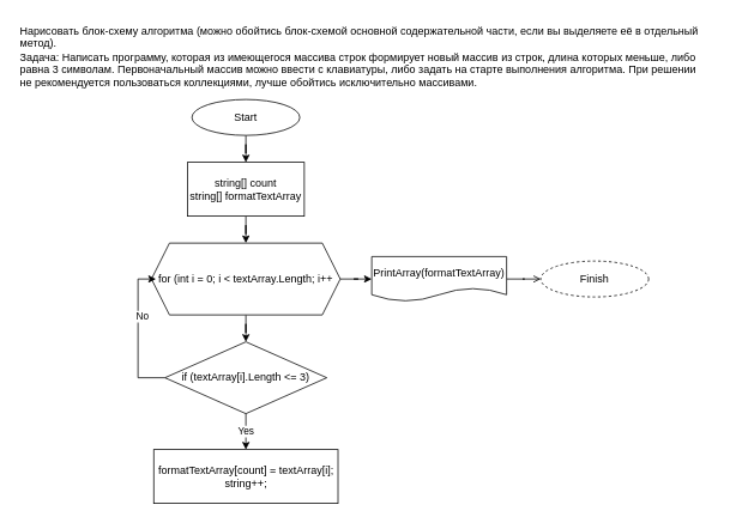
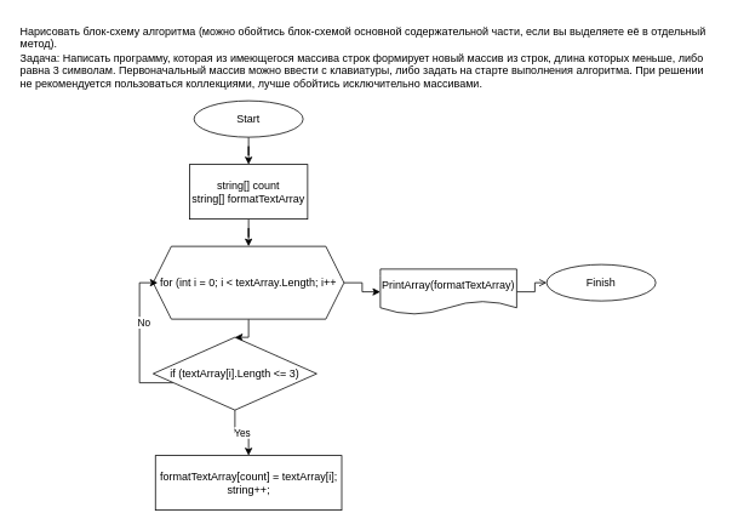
- <mxCell id="16" value="PrintArray(formatTextArray)" style="shape=document;whiteSpace=wrap;html=1;boundedLbl=1;" vertex="1" parent="1"><mxGeometry x="413" y="285" width="150" height="50" as="geometry" /></mxCell>
+ <mxCell id="16" value="PrintArray(formatTextArray)" style="shape=document;whiteSpace=wrap;html=1;boundedLbl=1;" vertex="1" parent="1"><mxGeometry x="418" y="295" width="150" height="50" as="geometry" /></mxCell>
- <mxCell id="17" value="Finish" style="ellipse;whiteSpace=wrap;html=1;dashed=1;" vertex="1" parent="1"><mxGeometry x="601" y="290" width="120" height="40" as="geometry" /></mxCell>
+ <mxCell id="17" value="Finish" style="ellipse;whiteSpace=wrap;html=1;" vertex="1" parent="1"><mxGeometry x="601" y="290" width="120" height="40" as="geometry" /></mxCell>
- <mxCell id="13" value="if (textArray[i].Length &amp;lt;= 3)" style="rhombus;whiteSpace=wrap;html=1;" vertex="1" parent="1"><mxGeometry x="183" y="380" width="180" height="80" as="geometry" /></mxCell>
+ <mxCell id="13" value="if (textArray[i].Length &amp;lt;= 3)" style="rhombus;whiteSpace=wrap;html=1;" vertex="1" parent="1"><mxGeometry x="168" y="370" width="180" height="80" as="geometry" /></mxCell>
